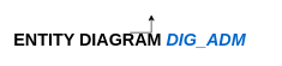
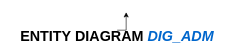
- <mxCell id="3" value="&lt;h1&gt;ENTITY DIAGRAM &lt;i&gt;&lt;font color=&quot;#0066cc&quot;&gt;DIG_ADM&lt;/font&gt;&lt;/i&gt;&lt;/h1&gt;" style="text;html=1;strokeColor=none;fillColor=none;align=center;verticalAlign=middle;whiteSpace=wrap;rounded=0;" vertex="1" parent="1"><mxGeometry x="5" y="45" width="350" height="20" as="geometry" /></mxCell>
+ <mxCell id="3" value="&lt;h1&gt;ENTITY DIAGRAM &lt;i&gt;&lt;font color=&quot;#0066cc&quot;&gt;DIG_ADM&lt;/font&gt;&lt;/i&gt;&lt;/h1&gt;" style="text;html=1;strokeColor=none;fillColor=none;align=center;verticalAlign=middle;whiteSpace=wrap;rounded=0;" vertex="1" parent="1"><mxGeometry x="20" y="50" width="350" height="20" as="geometry" /></mxCell>
